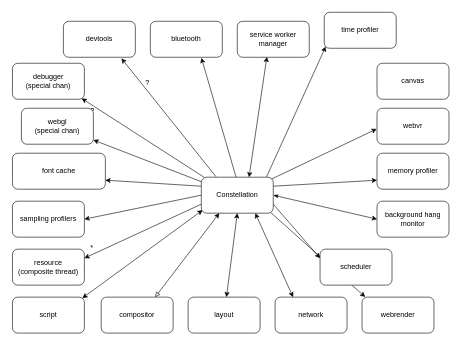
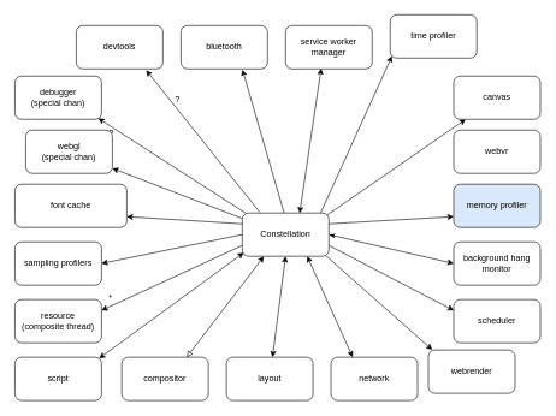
- <mxCell id="22" style="edgeStyle=none;rounded=0;orthogonalLoop=1;jettySize=auto;html=1;exitX=0.974;exitY=0.053;exitDx=0;exitDy=0;entryX=-0.005;entryY=0.576;entryDx=0;entryDy=0;entryPerimeter=0;startArrow=none;startFill=0;endArrow=classic;endFill=1;exitPerimeter=0;" edge="1" parent="1" source="23" target="41"><mxGeometry relative="1" as="geometry" /></mxCell>
+ <mxCell id="22" style="edgeStyle=none;rounded=0;orthogonalLoop=1;jettySize=auto;html=1;exitX=0.974;exitY=0.053;exitDx=0;exitDy=0;startArrow=none;startFill=0;endArrow=classic;endFill=1;exitPerimeter=0;" edge="1" parent="1" source="23" target="42"><mxGeometry relative="1" as="geometry" /></mxCell>
- <mxCell id="37" value="memory profiler" style="rounded=1;whiteSpace=wrap;html=1;" vertex="1" parent="1"><mxGeometry x="628" y="255" width="120" height="60" as="geometry" /></mxCell>
+ <mxCell id="37" value="memory profiler" style="rounded=1;whiteSpace=wrap;html=1;fillColor=#dae8fc;" vertex="1" parent="1"><mxGeometry x="628" y="255" width="120" height="60" as="geometry" /></mxCell>
- <mxCell id="38" value="scheduler" style="rounded=1;whiteSpace=wrap;html=1;" vertex="1" parent="1"><mxGeometry x="533" y="415" width="120" height="60" as="geometry" /></mxCell>
+ <mxCell id="38" value="scheduler" style="rounded=1;whiteSpace=wrap;html=1;" vertex="1" parent="1"><mxGeometry x="628" y="415" width="120" height="60" as="geometry" /></mxCell>
- <mxCell id="39" value="webrender" style="rounded=1;whiteSpace=wrap;html=1;" vertex="1" parent="1"><mxGeometry x="603" y="495" width="120" height="60" as="geometry" /></mxCell>
+ <mxCell id="39" value="webrender" style="rounded=1;whiteSpace=wrap;html=1;" vertex="1" parent="1"><mxGeometry x="593" y="485" width="120" height="60" as="geometry" /></mxCell>
